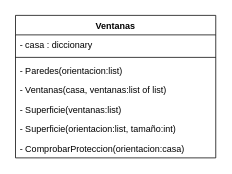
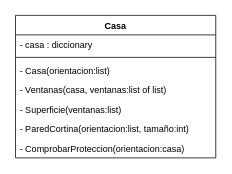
- <mxCell id="2" value="Ventanas" style="swimlane;fontStyle=1;align=center;verticalAlign=top;childLayout=stackLayout;horizontal=1;startSize=26;horizontalStack=0;resizeParent=1;resizeParentMax=0;resizeLast=0;collapsible=1;marginBottom=0;" vertex="1" parent="1"><mxGeometry x="20" y="20" width="267" height="190" as="geometry" /></mxCell>
+ <mxCell id="2" value="Casa" style="swimlane;fontStyle=1;align=center;verticalAlign=top;childLayout=stackLayout;horizontal=1;startSize=26;horizontalStack=0;resizeParent=1;resizeParentMax=0;resizeLast=0;collapsible=1;marginBottom=0;" vertex="1" parent="1"><mxGeometry x="20" y="20" width="267" height="190" as="geometry" /></mxCell>
- <mxCell id="5" value="- Paredes(orientacion:list)" style="text;strokeColor=none;fillColor=none;align=left;verticalAlign=top;spacingLeft=4;spacingRight=4;overflow=hidden;rotatable=0;points=[[0,0.5],[1,0.5]];portConstraint=eastwest;" vertex="1" parent="2"><mxGeometry y="60" width="267" height="26" as="geometry" /></mxCell>
+ <mxCell id="5" value="- Casa(orientacion:list)" style="text;strokeColor=none;fillColor=none;align=left;verticalAlign=top;spacingLeft=4;spacingRight=4;overflow=hidden;rotatable=0;points=[[0,0.5],[1,0.5]];portConstraint=eastwest;" vertex="1" parent="2"><mxGeometry y="60" width="267" height="26" as="geometry" /></mxCell>
- <mxCell id="8" value="- Superficie(orientacion:list, tamaño:int)" style="text;strokeColor=none;fillColor=none;align=left;verticalAlign=top;spacingLeft=4;spacingRight=4;overflow=hidden;rotatable=0;points=[[0,0.5],[1,0.5]];portConstraint=eastwest;" vertex="1" parent="2"><mxGeometry y="138" width="267" height="26" as="geometry" /></mxCell>
+ <mxCell id="8" value="- ParedCortina(orientacion:list, tamaño:int)" style="text;strokeColor=none;fillColor=none;align=left;verticalAlign=top;spacingLeft=4;spacingRight=4;overflow=hidden;rotatable=0;points=[[0,0.5],[1,0.5]];portConstraint=eastwest;" vertex="1" parent="2"><mxGeometry y="138" width="267" height="26" as="geometry" /></mxCell>
